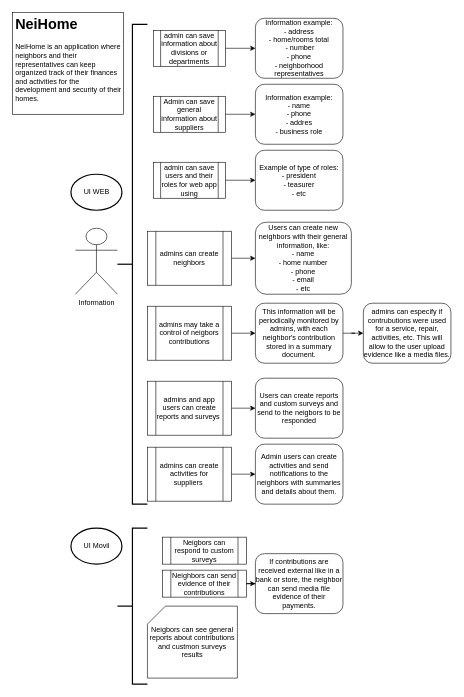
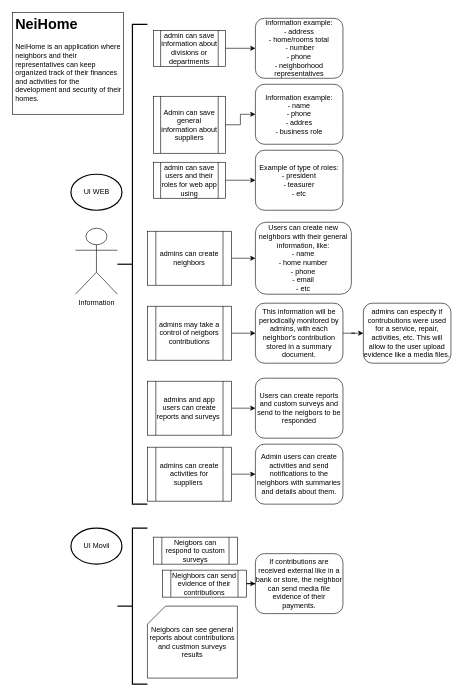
- <mxCell id="17" value="Admin can save general information about suppliers" style="shape=process;whiteSpace=wrap;html=1;backgroundOutline=1;" vertex="1" parent="1"><mxGeometry x="255" y="160" width="120" height="60" as="geometry" /></mxCell>
+ <mxCell id="17" value="Admin can save general information about suppliers" style="shape=process;whiteSpace=wrap;html=1;backgroundOutline=1;" vertex="1" parent="1"><mxGeometry x="255" y="160" width="120" height="95" as="geometry" /></mxCell>
- <mxCell id="29" value="Neigbors can respond to custom surveys" style="shape=process;whiteSpace=wrap;html=1;backgroundOutline=1;" vertex="1" parent="1"><mxGeometry x="270" y="895" width="140" height="45" as="geometry" /></mxCell>
+ <mxCell id="29" value="Neigbors can respond to custom surveys" style="shape=process;whiteSpace=wrap;html=1;backgroundOutline=1;" vertex="1" parent="1"><mxGeometry x="255" y="895" width="140" height="45" as="geometry" /></mxCell>
